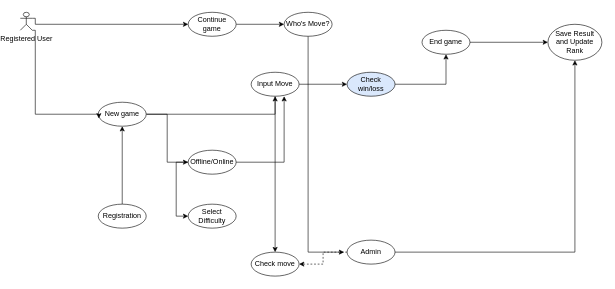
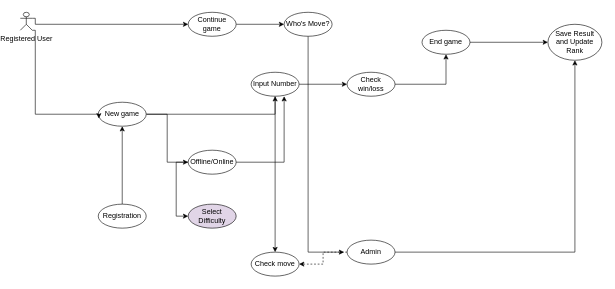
- <mxCell id="17" value="Input Move" style="ellipse;whiteSpace=wrap;html=1;" vertex="1" parent="1"><mxGeometry x="405" y="120" width="80" height="40" as="geometry" /></mxCell>
+ <mxCell id="17" value="Input Number" style="ellipse;whiteSpace=wrap;html=1;" vertex="1" parent="1"><mxGeometry x="405" y="120" width="80" height="40" as="geometry" /></mxCell>
- <mxCell id="19" value="Check win/loss" style="ellipse;whiteSpace=wrap;html=1;fillColor=#dae8fc;" vertex="1" parent="1"><mxGeometry x="565" y="120" width="80" height="40" as="geometry" /></mxCell>
+ <mxCell id="19" value="Check win/loss" style="ellipse;whiteSpace=wrap;html=1;" vertex="1" parent="1"><mxGeometry x="565" y="120" width="80" height="40" as="geometry" /></mxCell>
- <mxCell id="13" value="Select Difficulty" style="ellipse;whiteSpace=wrap;html=1;" vertex="1" parent="1"><mxGeometry x="300" y="340" width="80" height="40" as="geometry" /></mxCell>
+ <mxCell id="13" value="Select Difficulty" style="ellipse;whiteSpace=wrap;html=1;fillColor=#e1d5e7;" vertex="1" parent="1"><mxGeometry x="300" y="340" width="80" height="40" as="geometry" /></mxCell>
